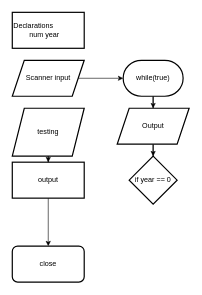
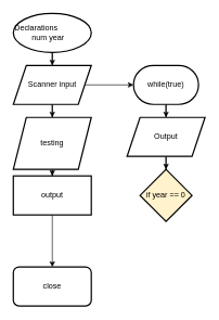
- <mxCell id="3" value="Declarations&lt;div&gt;&lt;span style=&quot;white-space: pre;&quot;&gt;&#09;&lt;/span&gt;num year&lt;br&gt;&lt;/div&gt;" style="whiteSpace=wrap;html=1;strokeWidth=2;align=left;" vertex="1" parent="1"><mxGeometry x="20" y="20" width="120" height="60" as="geometry" /></mxCell>
+ <mxCell id="3" value="Declarations&lt;div&gt;&lt;span style=&quot;white-space: pre;&quot;&gt;&#09;&lt;/span&gt;num year&lt;br&gt;&lt;/div&gt;" style="ellipse;whiteSpace=wrap;html=1;strokeWidth=2;align=left;" vertex="1" parent="1"><mxGeometry x="20" y="20" width="120" height="60" as="geometry" /></mxCell>
+ <mxCell id="2" value="" style="edgeStyle=orthogonalEdgeStyle;rounded=0;orthogonalLoop=1;jettySize=auto;html=1;" edge="1" parent="1" source="3" target="6"><mxGeometry relative="1" as="geometry" /></mxCell>
+ <mxCell id="4" value="" style="edgeStyle=orthogonalEdgeStyle;rounded=0;orthogonalLoop=1;jettySize=auto;html=1;" edge="1" parent="1" source="6" target="13"><mxGeometry relative="1" as="geometry" /></mxCell>
- <mxCell id="11" value="if year == 0" style="rhombus;whiteSpace=wrap;html=1;strokeWidth=2;" vertex="1" parent="1"><mxGeometry x="215" y="260" width="80" height="80" as="geometry" /></mxCell>
+ <mxCell id="11" value="if year == 0" style="rhombus;whiteSpace=wrap;html=1;strokeWidth=2;fillColor=#fff2cc;" vertex="1" parent="1"><mxGeometry x="215" y="260" width="80" height="80" as="geometry" /></mxCell>
